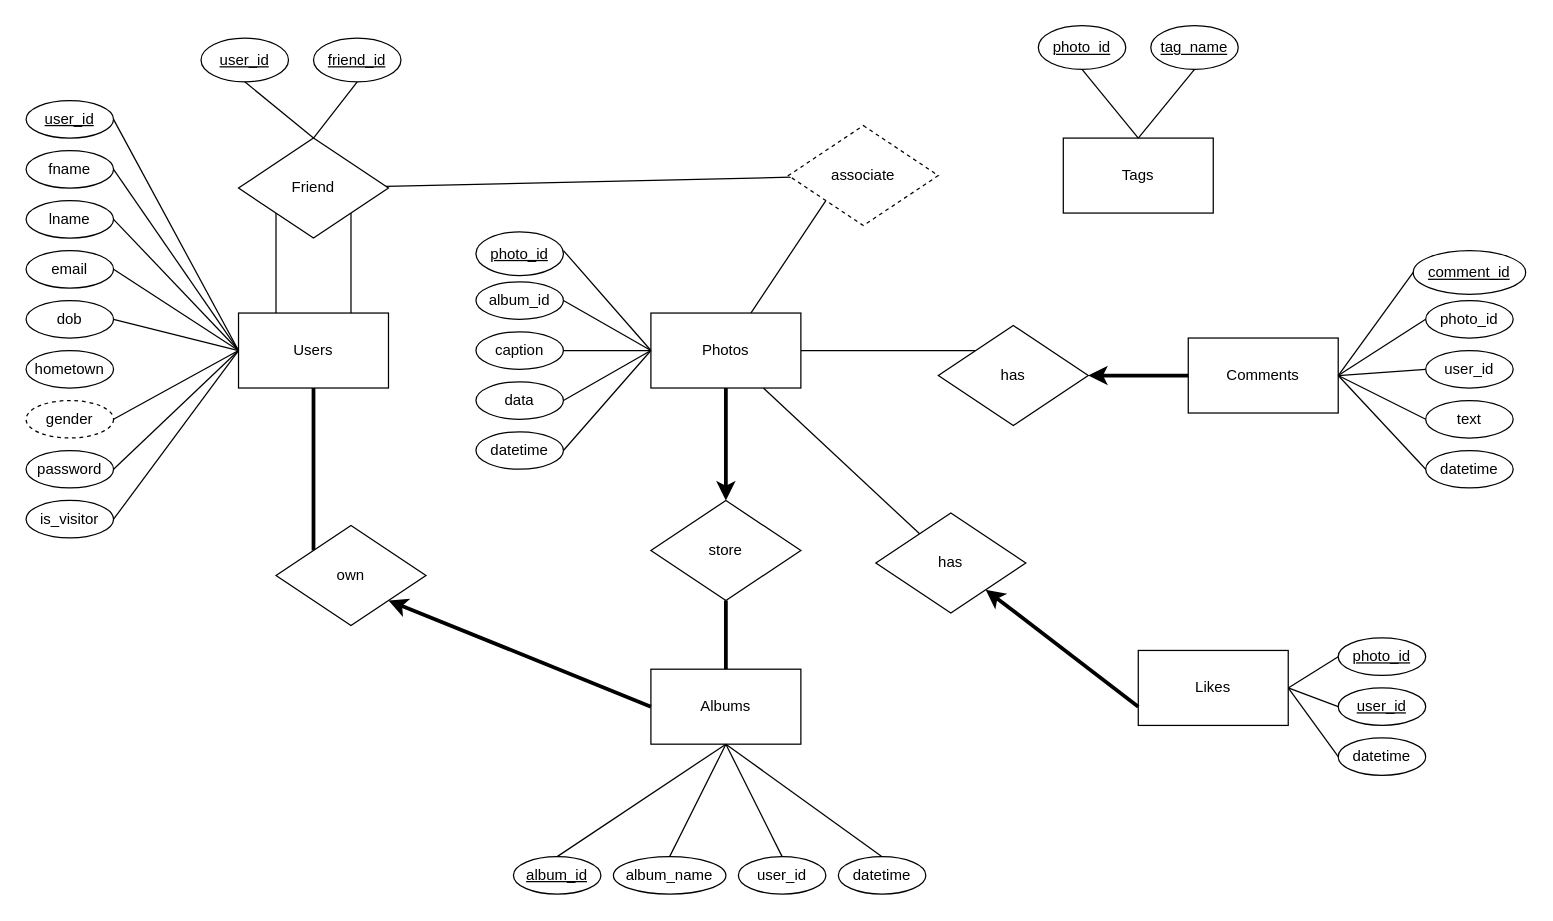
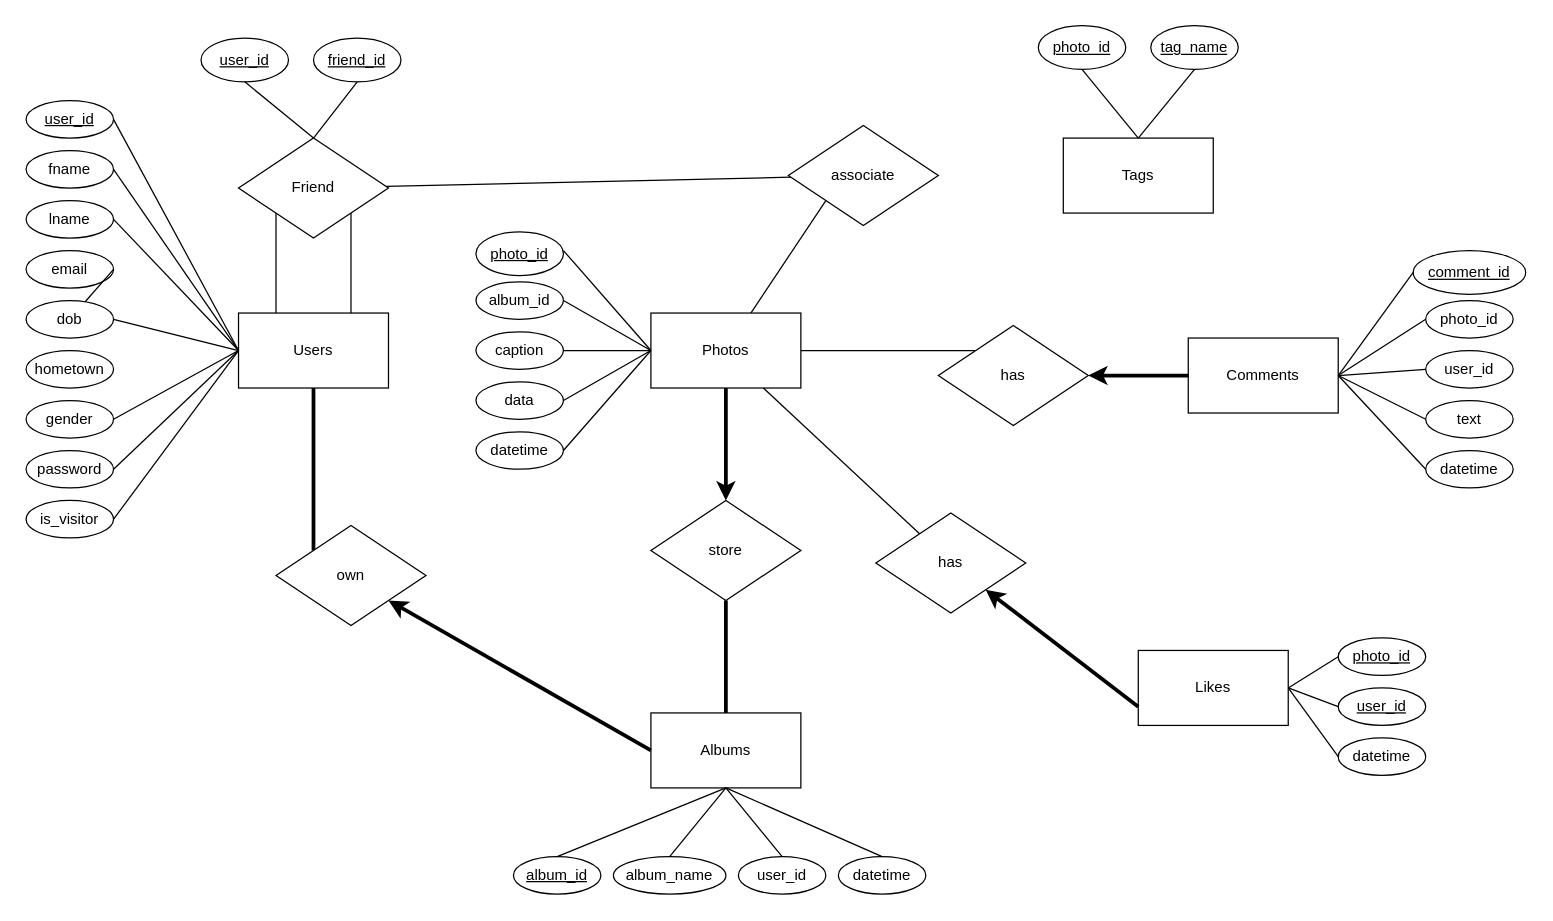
- <mxCell id="19" value="associate" style="rhombus;whiteSpace=wrap;html=1;dashed=1;" vertex="1" parent="1"><mxGeometry x="630" y="100" width="120" height="80" as="geometry" /></mxCell>
+ <mxCell id="19" value="associate" style="rhombus;whiteSpace=wrap;html=1;" vertex="1" parent="1"><mxGeometry x="630" y="100" width="120" height="80" as="geometry" /></mxCell>
- <mxCell id="38" style="rounded=0;orthogonalLoop=1;jettySize=auto;html=1;entryX=0;entryY=0.5;entryDx=0;entryDy=0;exitX=1;exitY=0.5;exitDx=0;exitDy=0;endArrow=none;endFill=0;" edge="1" parent="1" source="31" target="10"><mxGeometry relative="1" as="geometry"><mxPoint x="100" y="185" as="sourcePoint" /><mxPoint x="200" y="290" as="targetPoint" /></mxGeometry></mxCell>
+ <mxCell id="38" style="rounded=0;orthogonalLoop=1;jettySize=auto;html=1;exitX=1;exitY=0.5;exitDx=0;exitDy=0;endArrow=none;endFill=0;" edge="1" parent="1" source="31" target="30"><mxGeometry relative="1" as="geometry"><mxPoint x="100" y="185" as="sourcePoint" /><mxPoint x="200" y="290" as="targetPoint" /></mxGeometry></mxCell>
- <mxCell id="33" value="gender" style="ellipse;whiteSpace=wrap;html=1;dashed=1;" vertex="1" parent="1"><mxGeometry x="20" y="320" width="70" height="30" as="geometry" /></mxCell>
+ <mxCell id="33" value="gender" style="ellipse;whiteSpace=wrap;html=1;" vertex="1" parent="1"><mxGeometry x="20" y="320" width="70" height="30" as="geometry" /></mxCell>
- <mxCell id="5" value="Albums" style="rounded=0;whiteSpace=wrap;html=1;" vertex="1" parent="1"><mxGeometry x="520" y="535" width="120" height="60" as="geometry" /></mxCell>
+ <mxCell id="5" value="Albums" style="rounded=0;whiteSpace=wrap;html=1;" vertex="1" parent="1"><mxGeometry x="520" y="570" width="120" height="60" as="geometry" /></mxCell>
